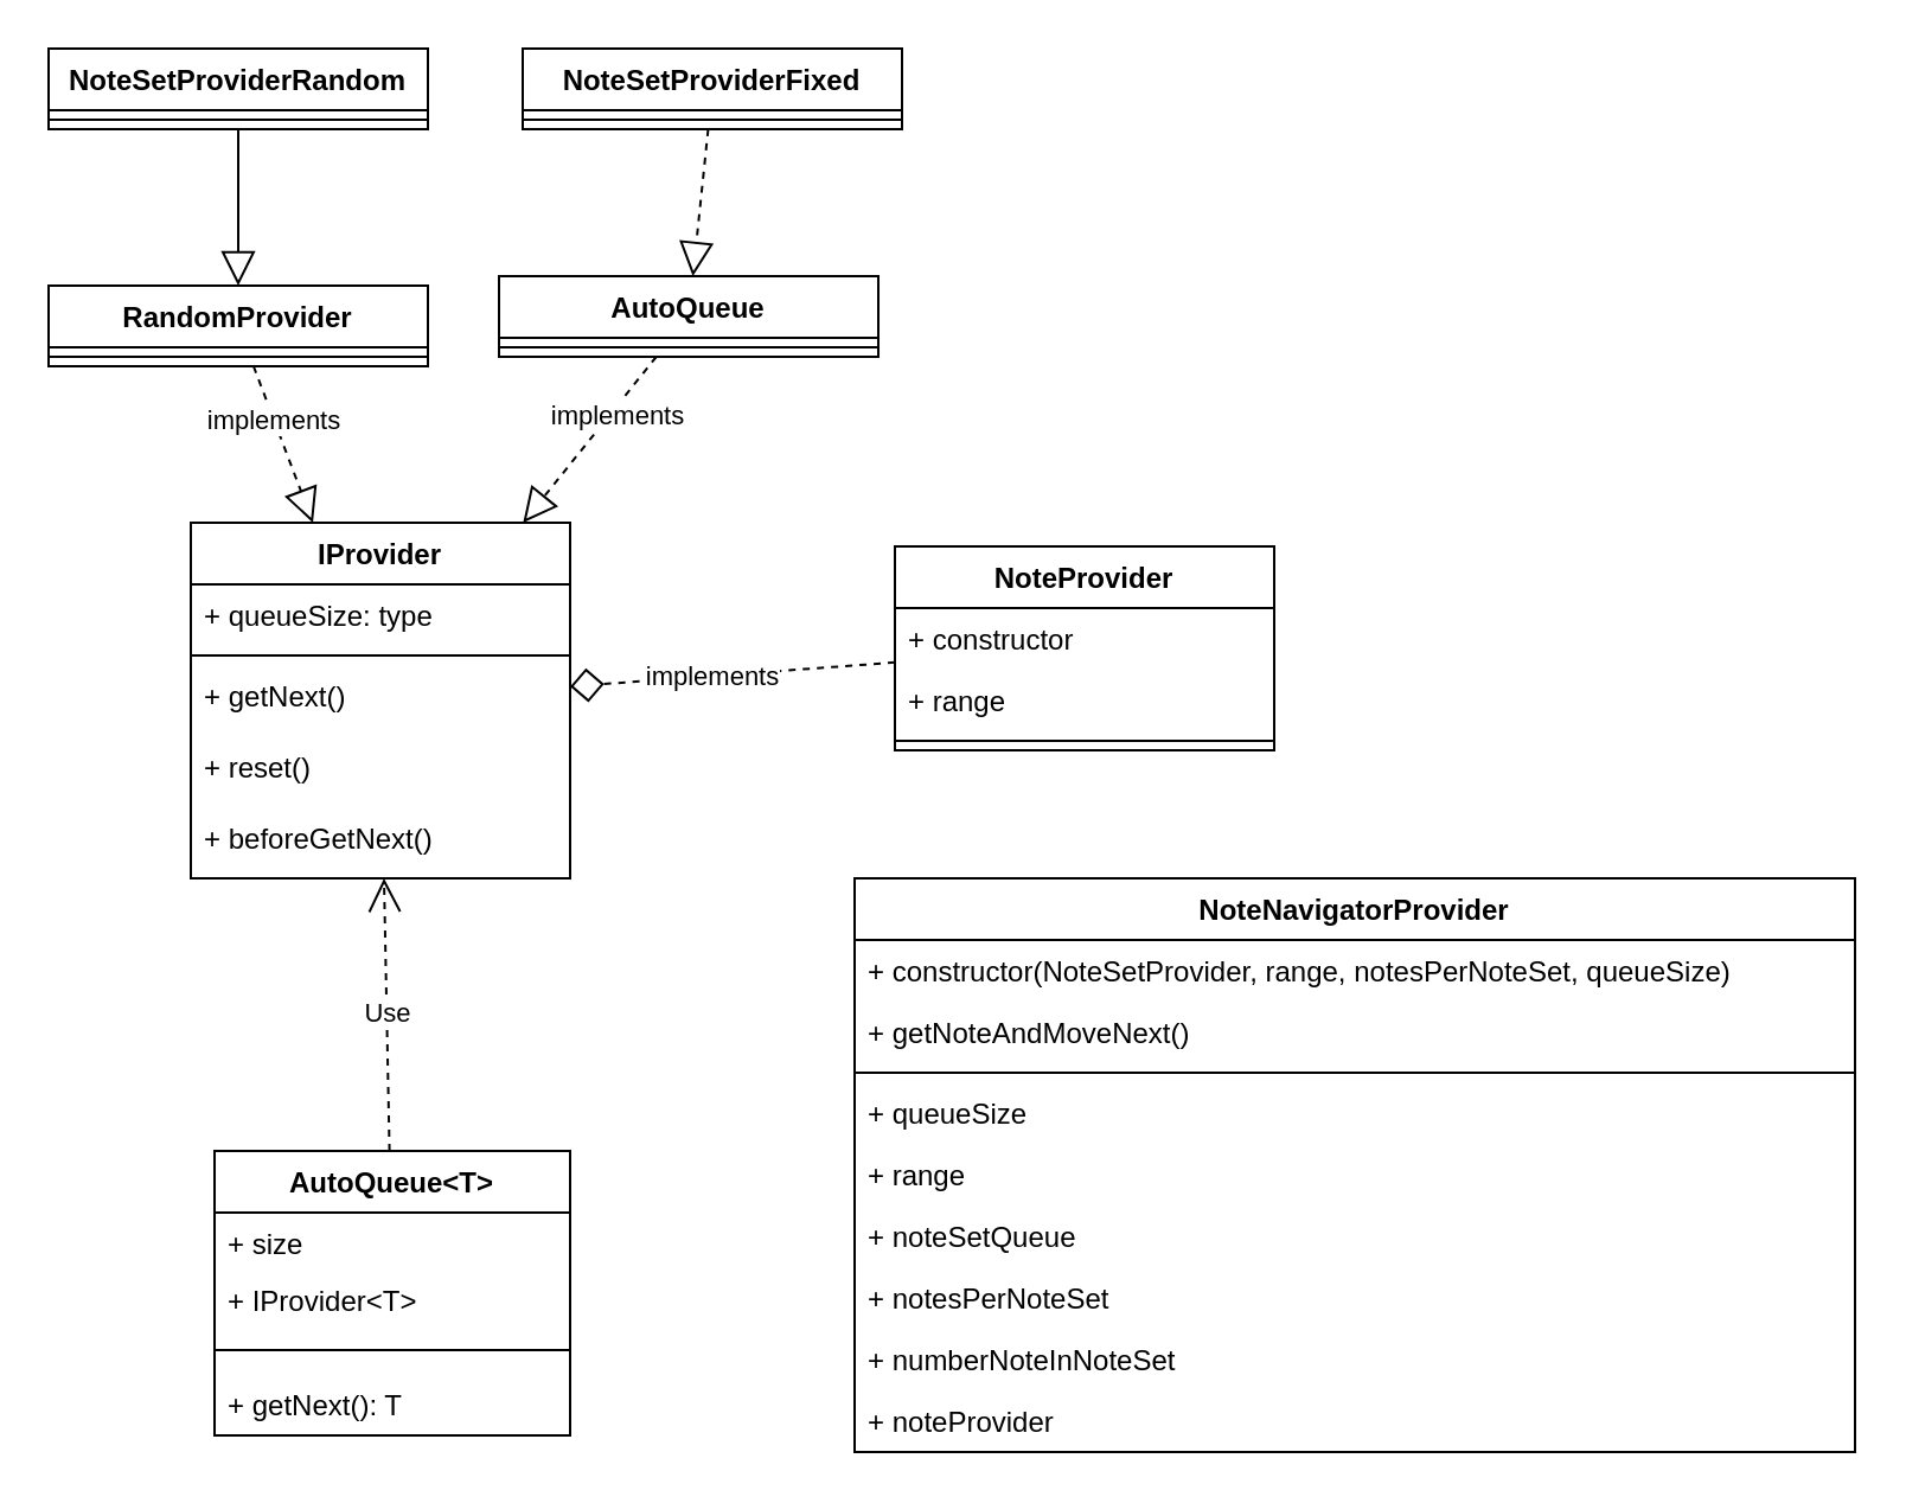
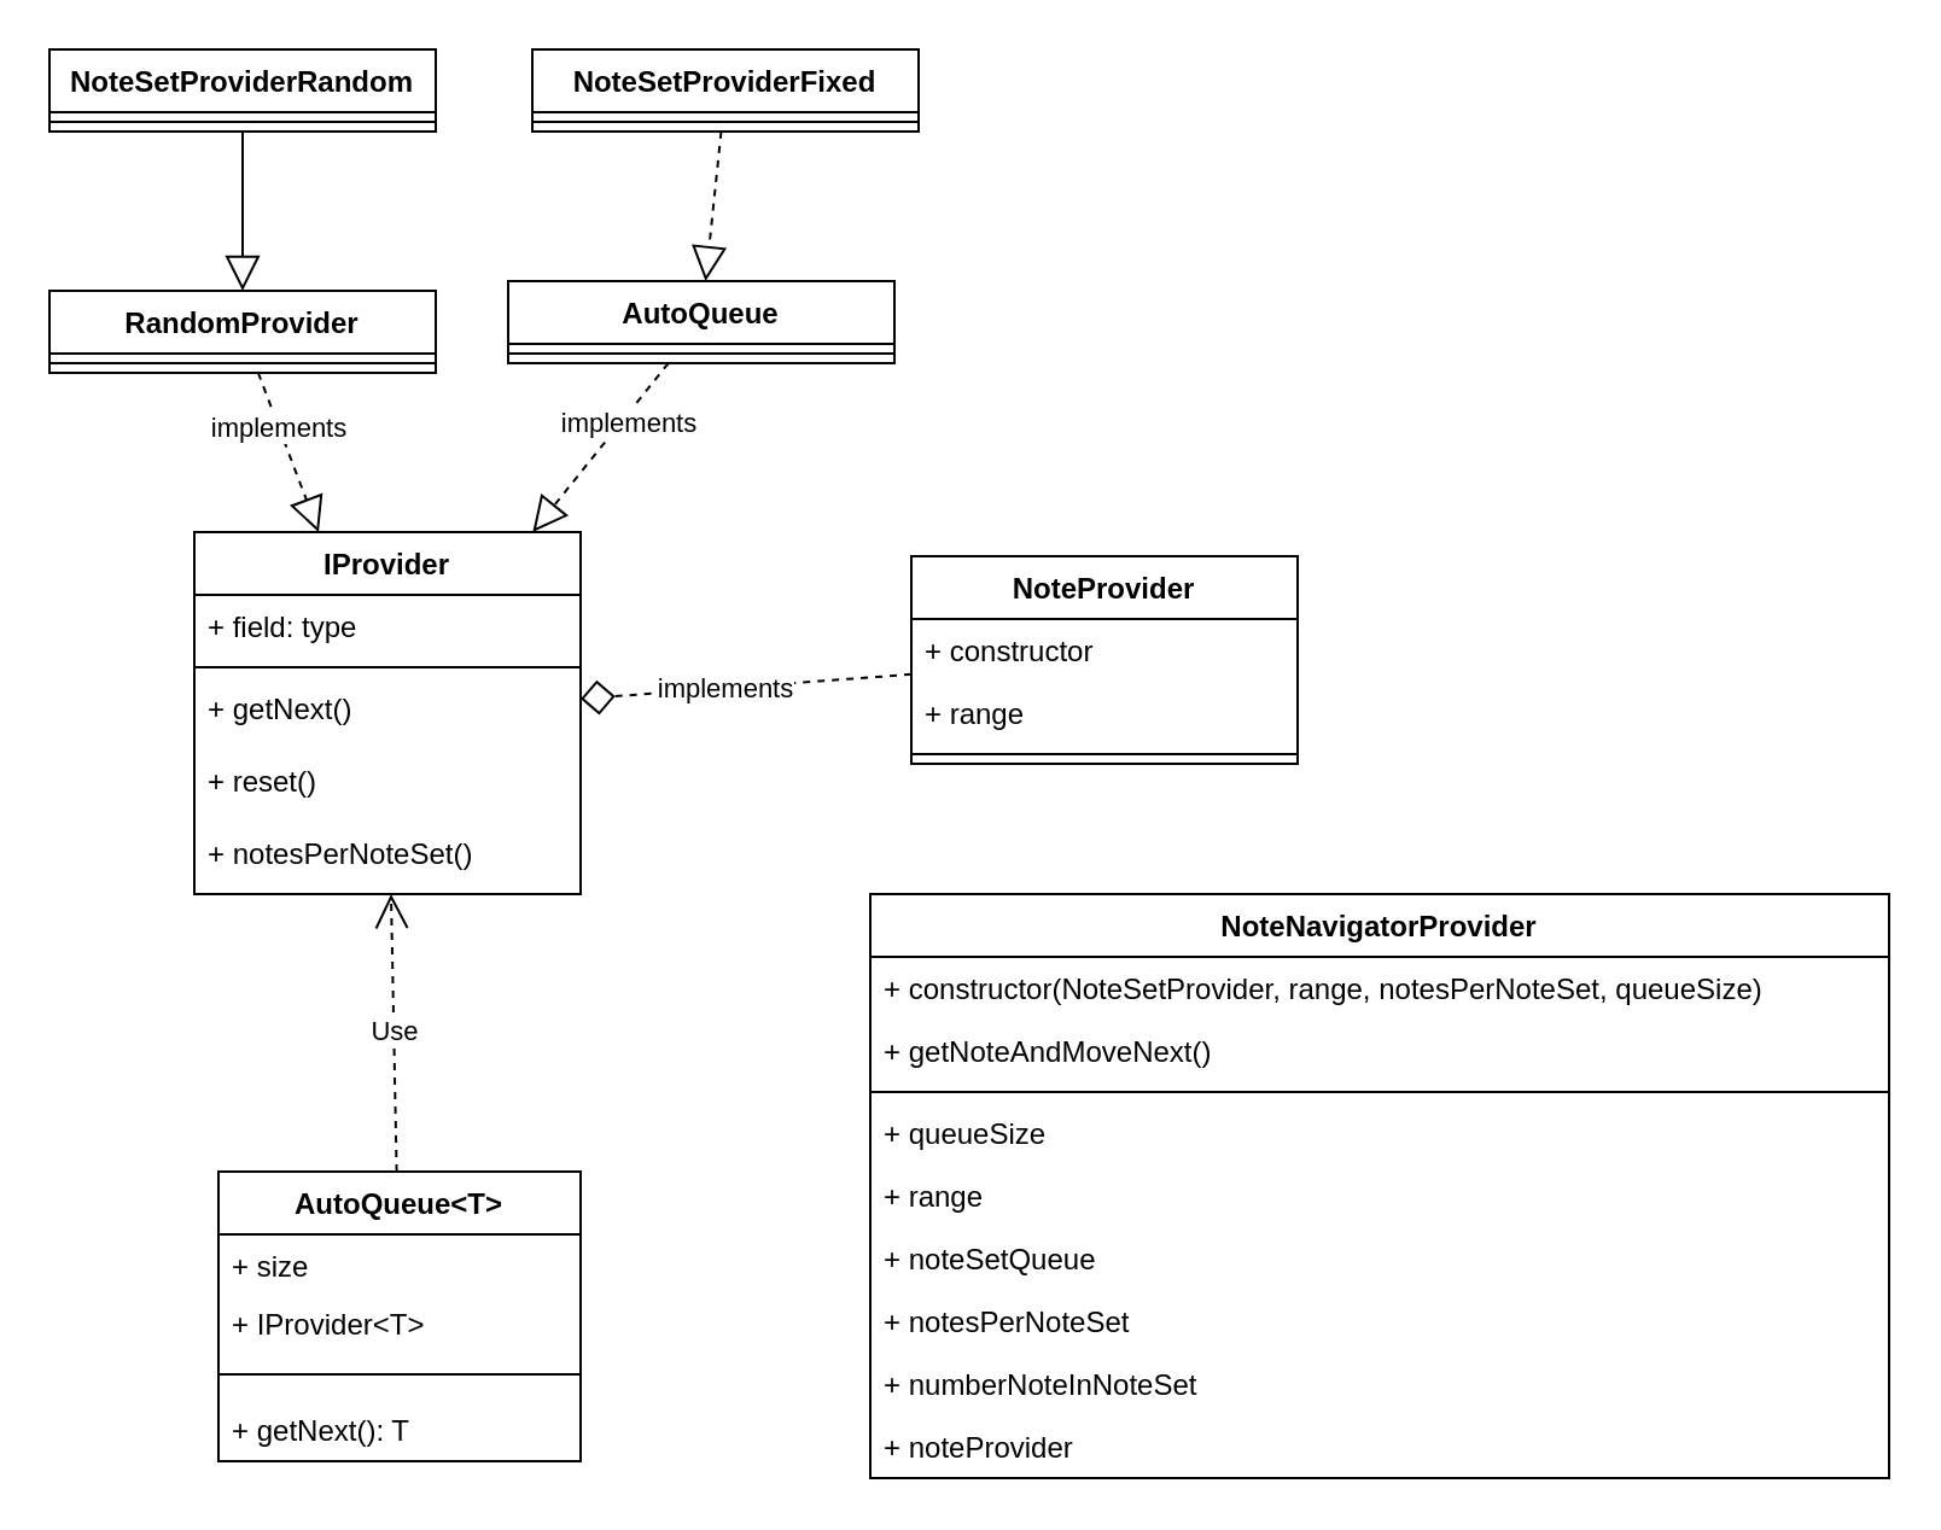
- <mxCell id="3" value="+ queueSize: type" style="text;strokeColor=none;fillColor=none;align=left;verticalAlign=top;spacingLeft=4;spacingRight=4;overflow=hidden;rotatable=0;points=[[0,0.5],[1,0.5]];portConstraint=eastwest;" parent="2" vertex="1"><mxGeometry y="26" width="160" height="26" as="geometry" /></mxCell>
+ <mxCell id="3" value="+ field: type" style="text;strokeColor=none;fillColor=none;align=left;verticalAlign=top;spacingLeft=4;spacingRight=4;overflow=hidden;rotatable=0;points=[[0,0.5],[1,0.5]];portConstraint=eastwest;" parent="2" vertex="1"><mxGeometry y="26" width="160" height="26" as="geometry" /></mxCell>
- <mxCell id="7" value="+ beforeGetNext()&#10;" style="text;strokeColor=none;fillColor=none;align=left;verticalAlign=top;spacingLeft=4;spacingRight=4;overflow=hidden;rotatable=0;points=[[0,0.5],[1,0.5]];portConstraint=eastwest;" vertex="1" parent="2"><mxGeometry y="120" width="160" height="30" as="geometry" /></mxCell>
+ <mxCell id="7" value="+ notesPerNoteSet()&#10;" style="text;strokeColor=none;fillColor=none;align=left;verticalAlign=top;spacingLeft=4;spacingRight=4;overflow=hidden;rotatable=0;points=[[0,0.5],[1,0.5]];portConstraint=eastwest;" vertex="1" parent="2"><mxGeometry y="120" width="160" height="30" as="geometry" /></mxCell>
